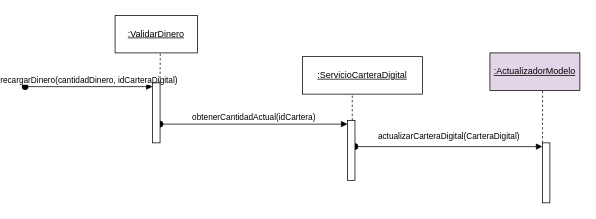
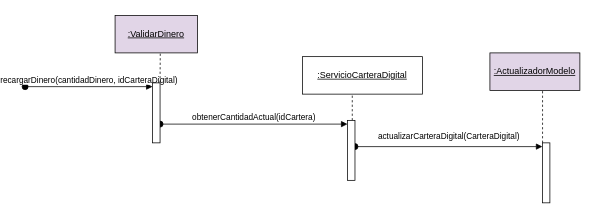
- <mxCell id="2" value="&lt;u&gt;:ValidarDinero&lt;/u&gt;" style="html=1;whiteSpace=wrap;" vertex="1" parent="1"><mxGeometry x="140" y="20" width="110" height="50" as="geometry" /></mxCell>
+ <mxCell id="2" value="&lt;u&gt;:ValidarDinero&lt;/u&gt;" style="html=1;whiteSpace=wrap;fillColor=#e1d5e7;" vertex="1" parent="1"><mxGeometry x="140" y="20" width="110" height="50" as="geometry" /></mxCell>
